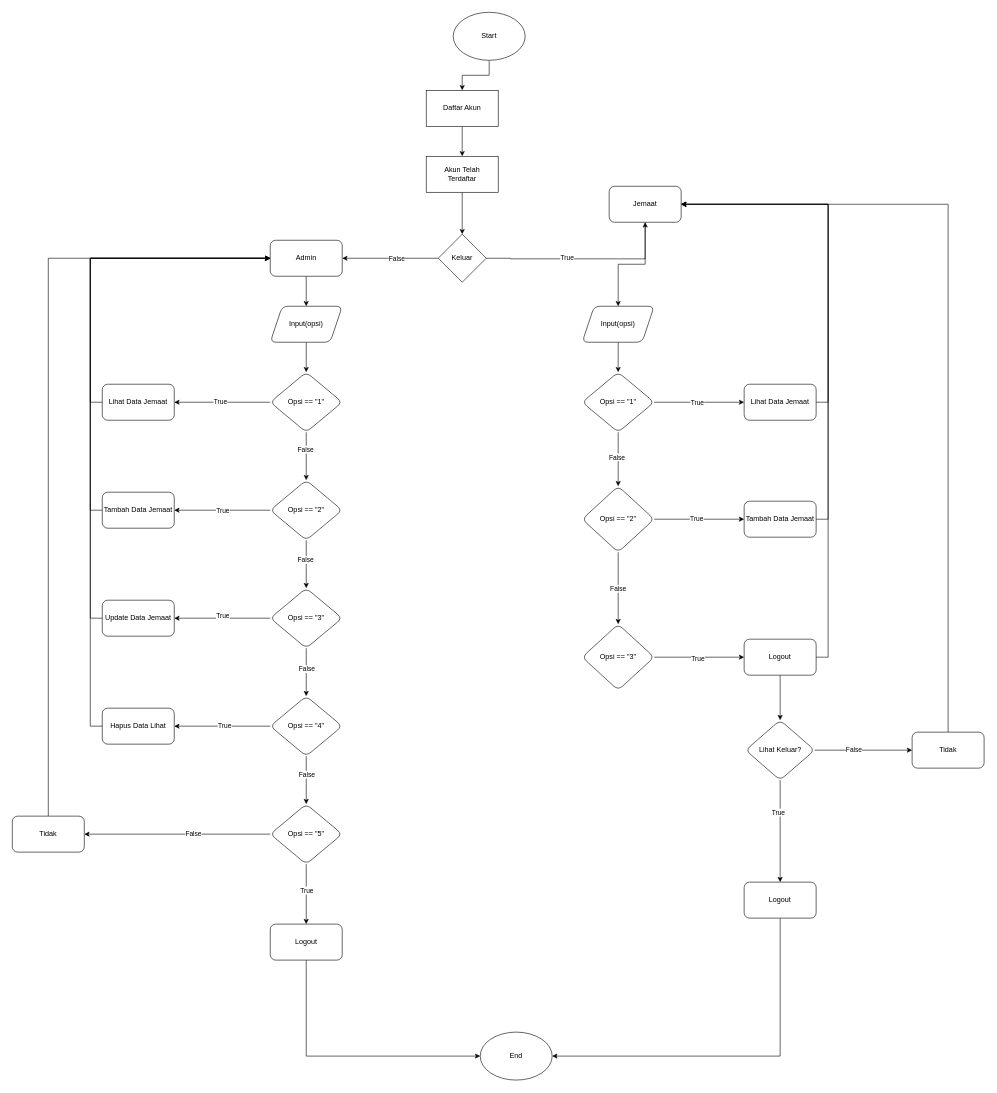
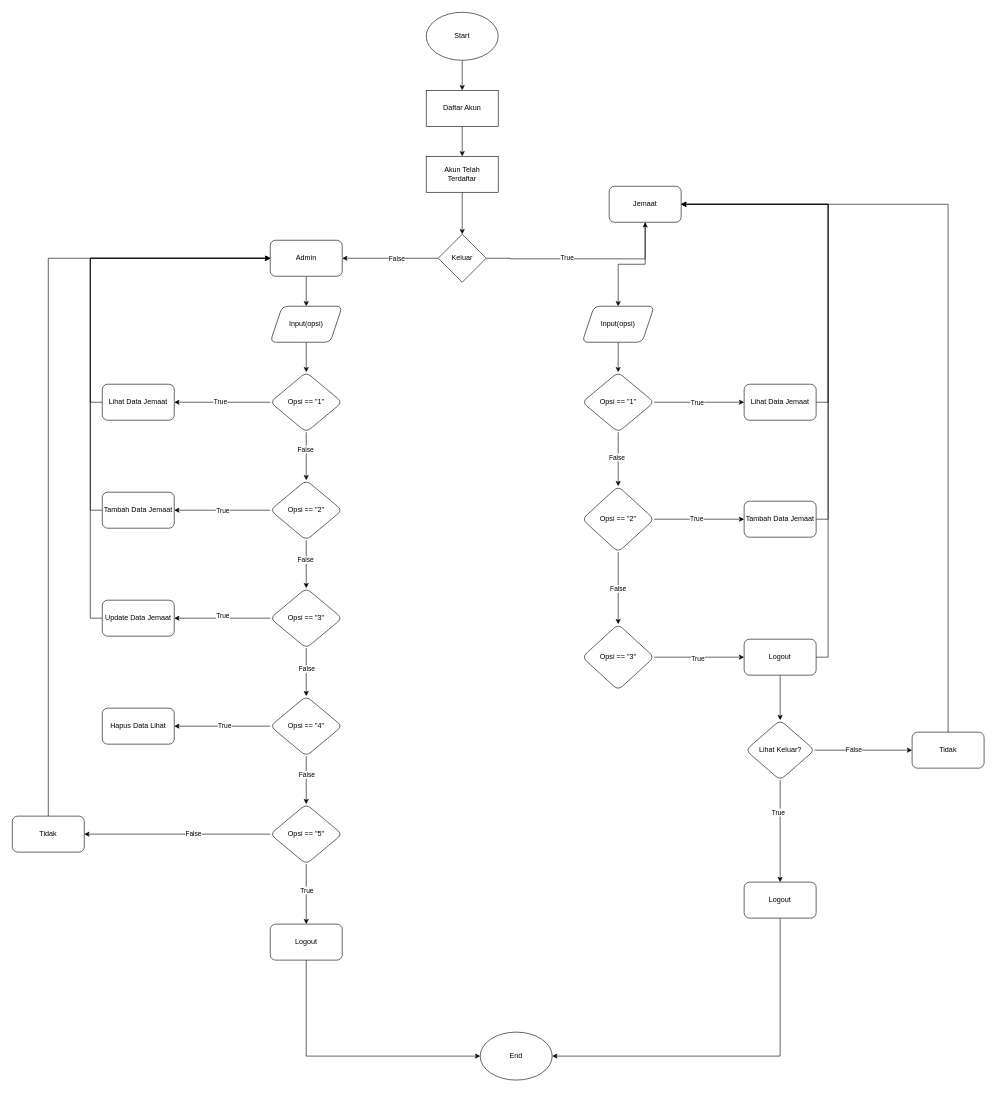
- <mxCell id="3" value="Start" style="ellipse;whiteSpace=wrap;html=1;" parent="1" vertex="1"><mxGeometry x="755" y="20" width="120" height="80" as="geometry" /></mxCell>
+ <mxCell id="3" value="Start" style="ellipse;whiteSpace=wrap;html=1;" parent="1" vertex="1"><mxGeometry x="710" width="120" height="80" as="geometry" y="20" /></mxCell>
- <mxCell id="81" style="edgeStyle=orthogonalEdgeStyle;rounded=0;orthogonalLoop=1;jettySize=auto;html=1;exitX=0;exitY=0.5;exitDx=0;exitDy=0;entryX=0;entryY=0.5;entryDx=0;entryDy=0;" edge="1" parent="1" source="82" target="14"><mxGeometry relative="1" as="geometry" /></mxCell>
